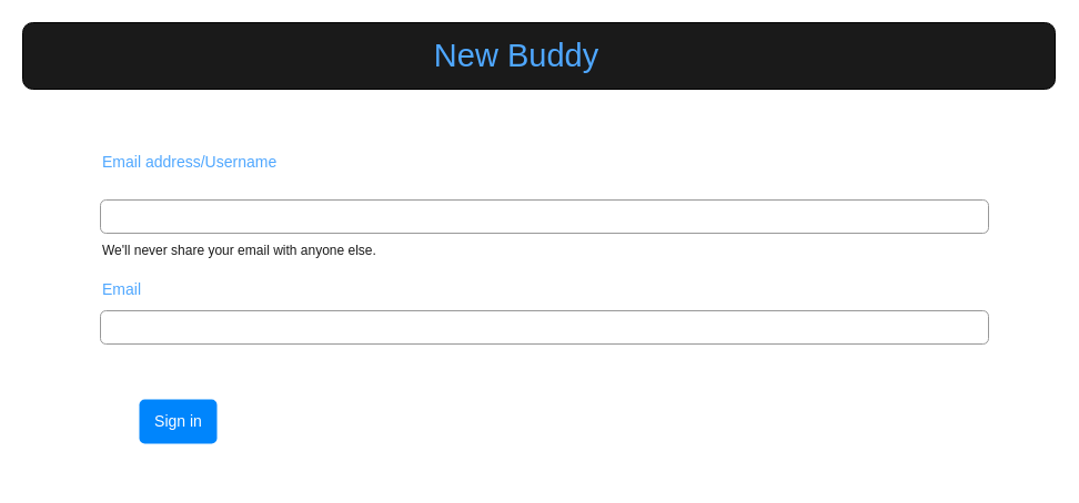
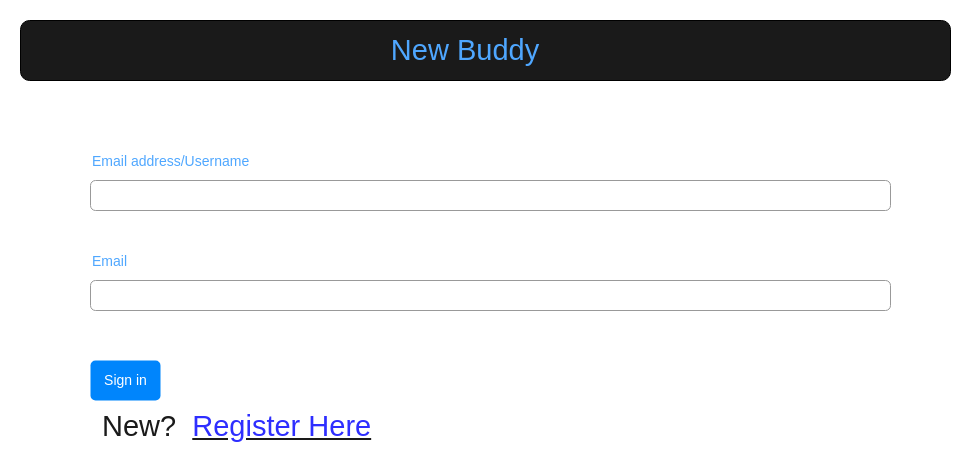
- <mxCell id="4" value="Email address/Username" style="fillColor=none;strokeColor=none;align=left;fontSize=14;fontColor=#4FA7FF;" parent="1" vertex="1"><mxGeometry x="90" y="125" width="260" height="40" as="geometry" /></mxCell>
+ <mxCell id="4" value="Email address/Username" style="fillColor=none;strokeColor=none;align=left;fontSize=14;fontColor=#4FA7FF;" parent="1" vertex="1"><mxGeometry x="90" y="140" width="260" height="40" as="geometry" /></mxCell>
- <mxCell id="6" value="We'll never share your email with anyone else." style="fillColor=none;strokeColor=none;align=left;spacing=2;fontSize=12;fontColor=#1A1A1A;" parent="1" vertex="1"><mxGeometry x="90" y="210" width="260" height="30" as="geometry" /></mxCell>
- <mxCell id="9" value="Sign in" style="html=1;shadow=0;dashed=0;shape=mxgraph.bootstrap.rrect;rSize=5;fillColor=#0085FC;strokeColor=none;align=center;fontSize=14;fontColor=#FFFFFF;" parent="1" vertex="1"><mxGeometry x="125" y="360" width="70" height="40" as="geometry" /></mxCell>
+ <mxCell id="9" value="Sign in" style="html=1;shadow=0;dashed=0;shape=mxgraph.bootstrap.rrect;rSize=5;fillColor=#0085FC;strokeColor=none;align=center;fontSize=14;fontColor=#FFFFFF;" parent="1" vertex="1"><mxGeometry x="90" y="360" width="70" height="40" as="geometry" /></mxCell>
+ <mxCell id="10" value="New?&amp;nbsp; &lt;u&gt;&lt;font color=&quot;#2e2eff&quot;&gt;Register Here&lt;/font&gt;&lt;/u&gt;" style="text;html=1;strokeColor=none;fillColor=none;align=left;verticalAlign=middle;whiteSpace=wrap;rounded=0;fontSize=29;fontColor=#1A1A1A;" parent="1" vertex="1"><mxGeometry x="100" y="420" width="530" height="12" as="geometry" /></mxCell>
